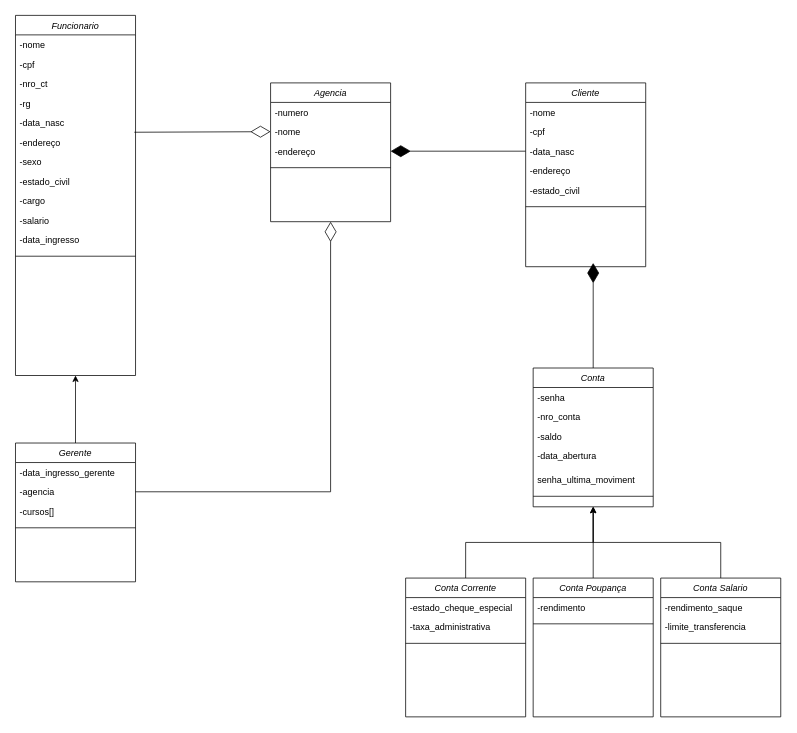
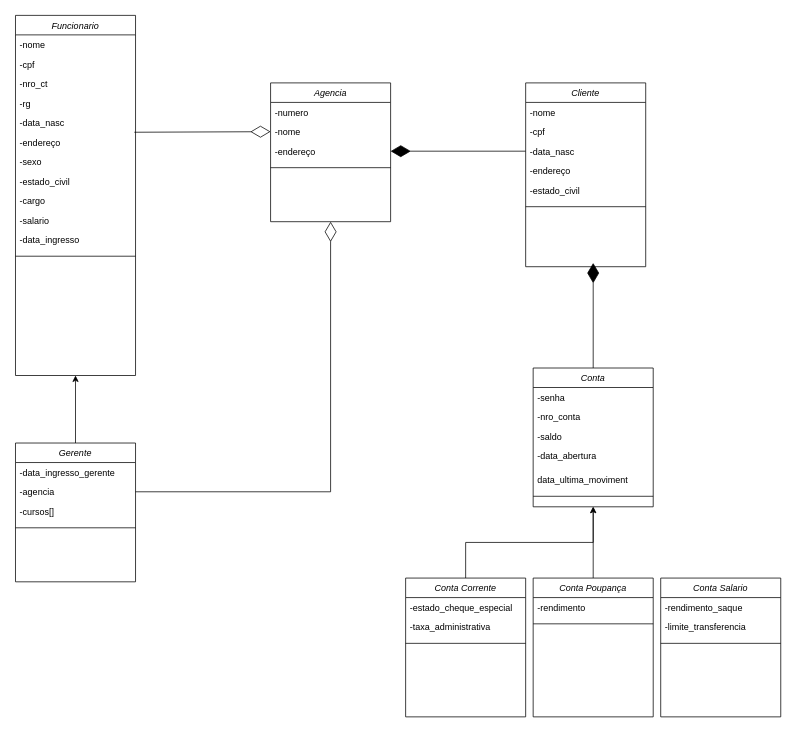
- <mxCell id="26" value="senha_ultima_moviment" style="text;align=left;verticalAlign=top;spacingLeft=4;spacingRight=4;overflow=hidden;rotatable=0;points=[[0,0.5],[1,0.5]];portConstraint=eastwest;rounded=0;shadow=0;html=0;" vertex="1" parent="21"><mxGeometry y="136" width="160" height="26" as="geometry" /></mxCell>
+ <mxCell id="26" value="data_ultima_moviment" style="text;align=left;verticalAlign=top;spacingLeft=4;spacingRight=4;overflow=hidden;rotatable=0;points=[[0,0.5],[1,0.5]];portConstraint=eastwest;rounded=0;shadow=0;html=0;" vertex="1" parent="21"><mxGeometry y="136" width="160" height="26" as="geometry" /></mxCell>
- <mxCell id="37" style="edgeStyle=orthogonalEdgeStyle;rounded=0;orthogonalLoop=1;jettySize=auto;html=1;exitX=0.5;exitY=0;exitDx=0;exitDy=0;entryX=0.5;entryY=1;entryDx=0;entryDy=0;" edge="1" parent="1" source="38" target="21"><mxGeometry relative="1" as="geometry" /></mxCell>
